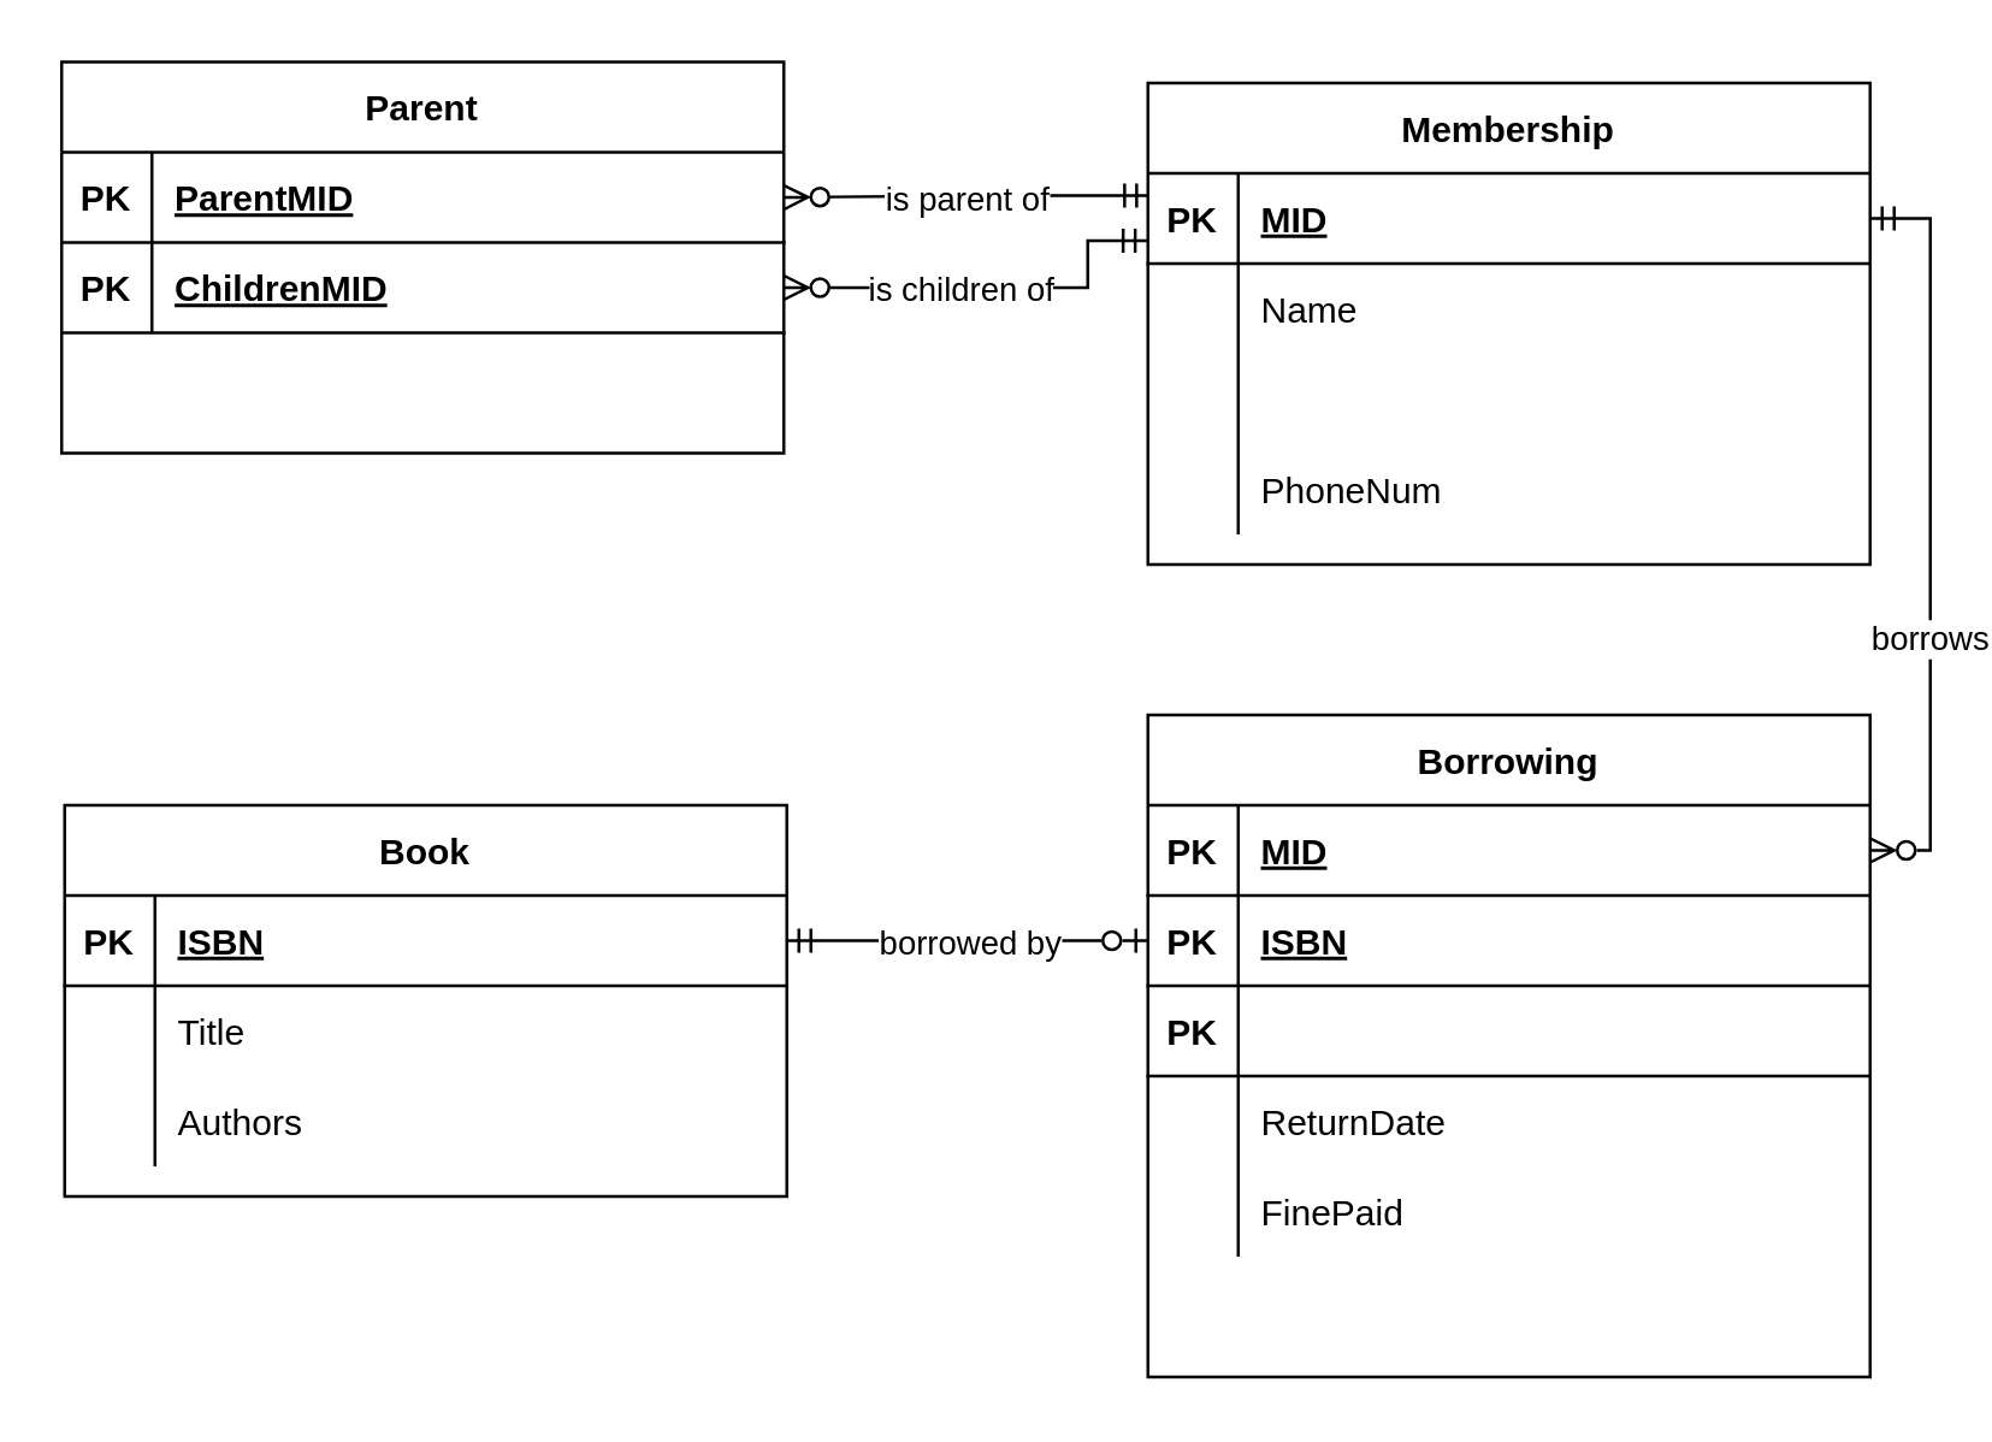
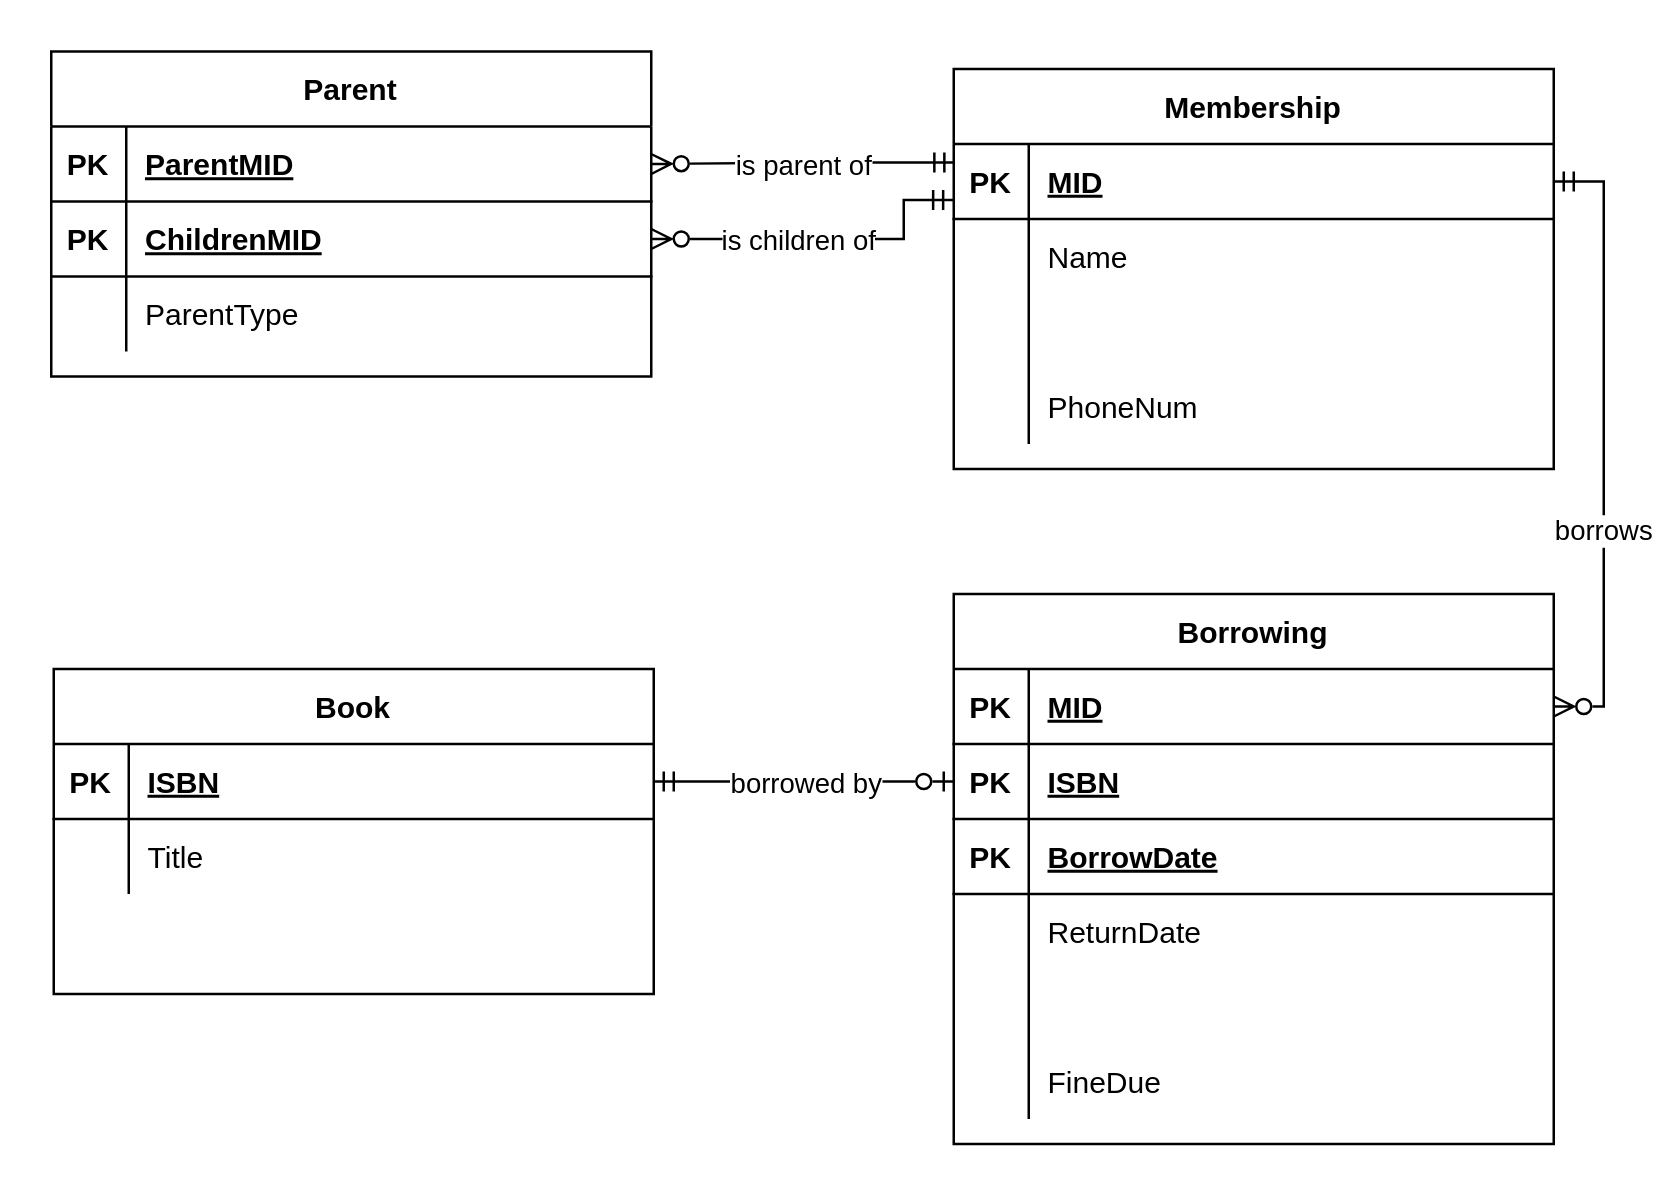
+ <mxCell id="23" value="ParentType" style="shape=partialRectangle;overflow=hidden;connectable=0;fillColor=none;top=0;left=0;bottom=0;right=0;align=left;spacingLeft=6;" vertex="1" parent="21"><mxGeometry x="30" width="210" height="30" as="geometry"><mxRectangle width="210" height="30" as="alternateBounds" /></mxGeometry></mxCell>
+ <mxCell id="43" value="BorrowDate" style="shape=partialRectangle;overflow=hidden;connectable=0;fillColor=none;top=0;left=0;bottom=0;right=0;align=left;spacingLeft=6;fontStyle=5;" vertex="1" parent="41"><mxGeometry x="30" width="210" height="30" as="geometry"><mxRectangle width="210" height="30" as="alternateBounds" /></mxGeometry></mxCell>
- <mxCell id="33" value="Authors" style="shape=partialRectangle;overflow=hidden;connectable=0;fillColor=none;top=0;left=0;bottom=0;right=0;align=left;spacingLeft=6;" vertex="1" parent="31"><mxGeometry x="30" width="210" height="30" as="geometry"><mxRectangle width="210" height="30" as="alternateBounds" /></mxGeometry></mxCell>
- <mxCell id="49" value="FinePaid" style="shape=partialRectangle;overflow=hidden;connectable=0;fillColor=none;top=0;left=0;bottom=0;right=0;align=left;spacingLeft=6;" vertex="1" parent="47"><mxGeometry x="30" width="210" height="30" as="geometry"><mxRectangle width="210" height="30" as="alternateBounds" /></mxGeometry></mxCell>
+ <mxCell id="52" value="FineDue" style="shape=partialRectangle;overflow=hidden;connectable=0;fillColor=none;top=0;left=0;bottom=0;right=0;align=left;spacingLeft=6;" vertex="1" parent="50"><mxGeometry x="30" width="210" height="30" as="geometry"><mxRectangle width="210" height="30" as="alternateBounds" /></mxGeometry></mxCell>
